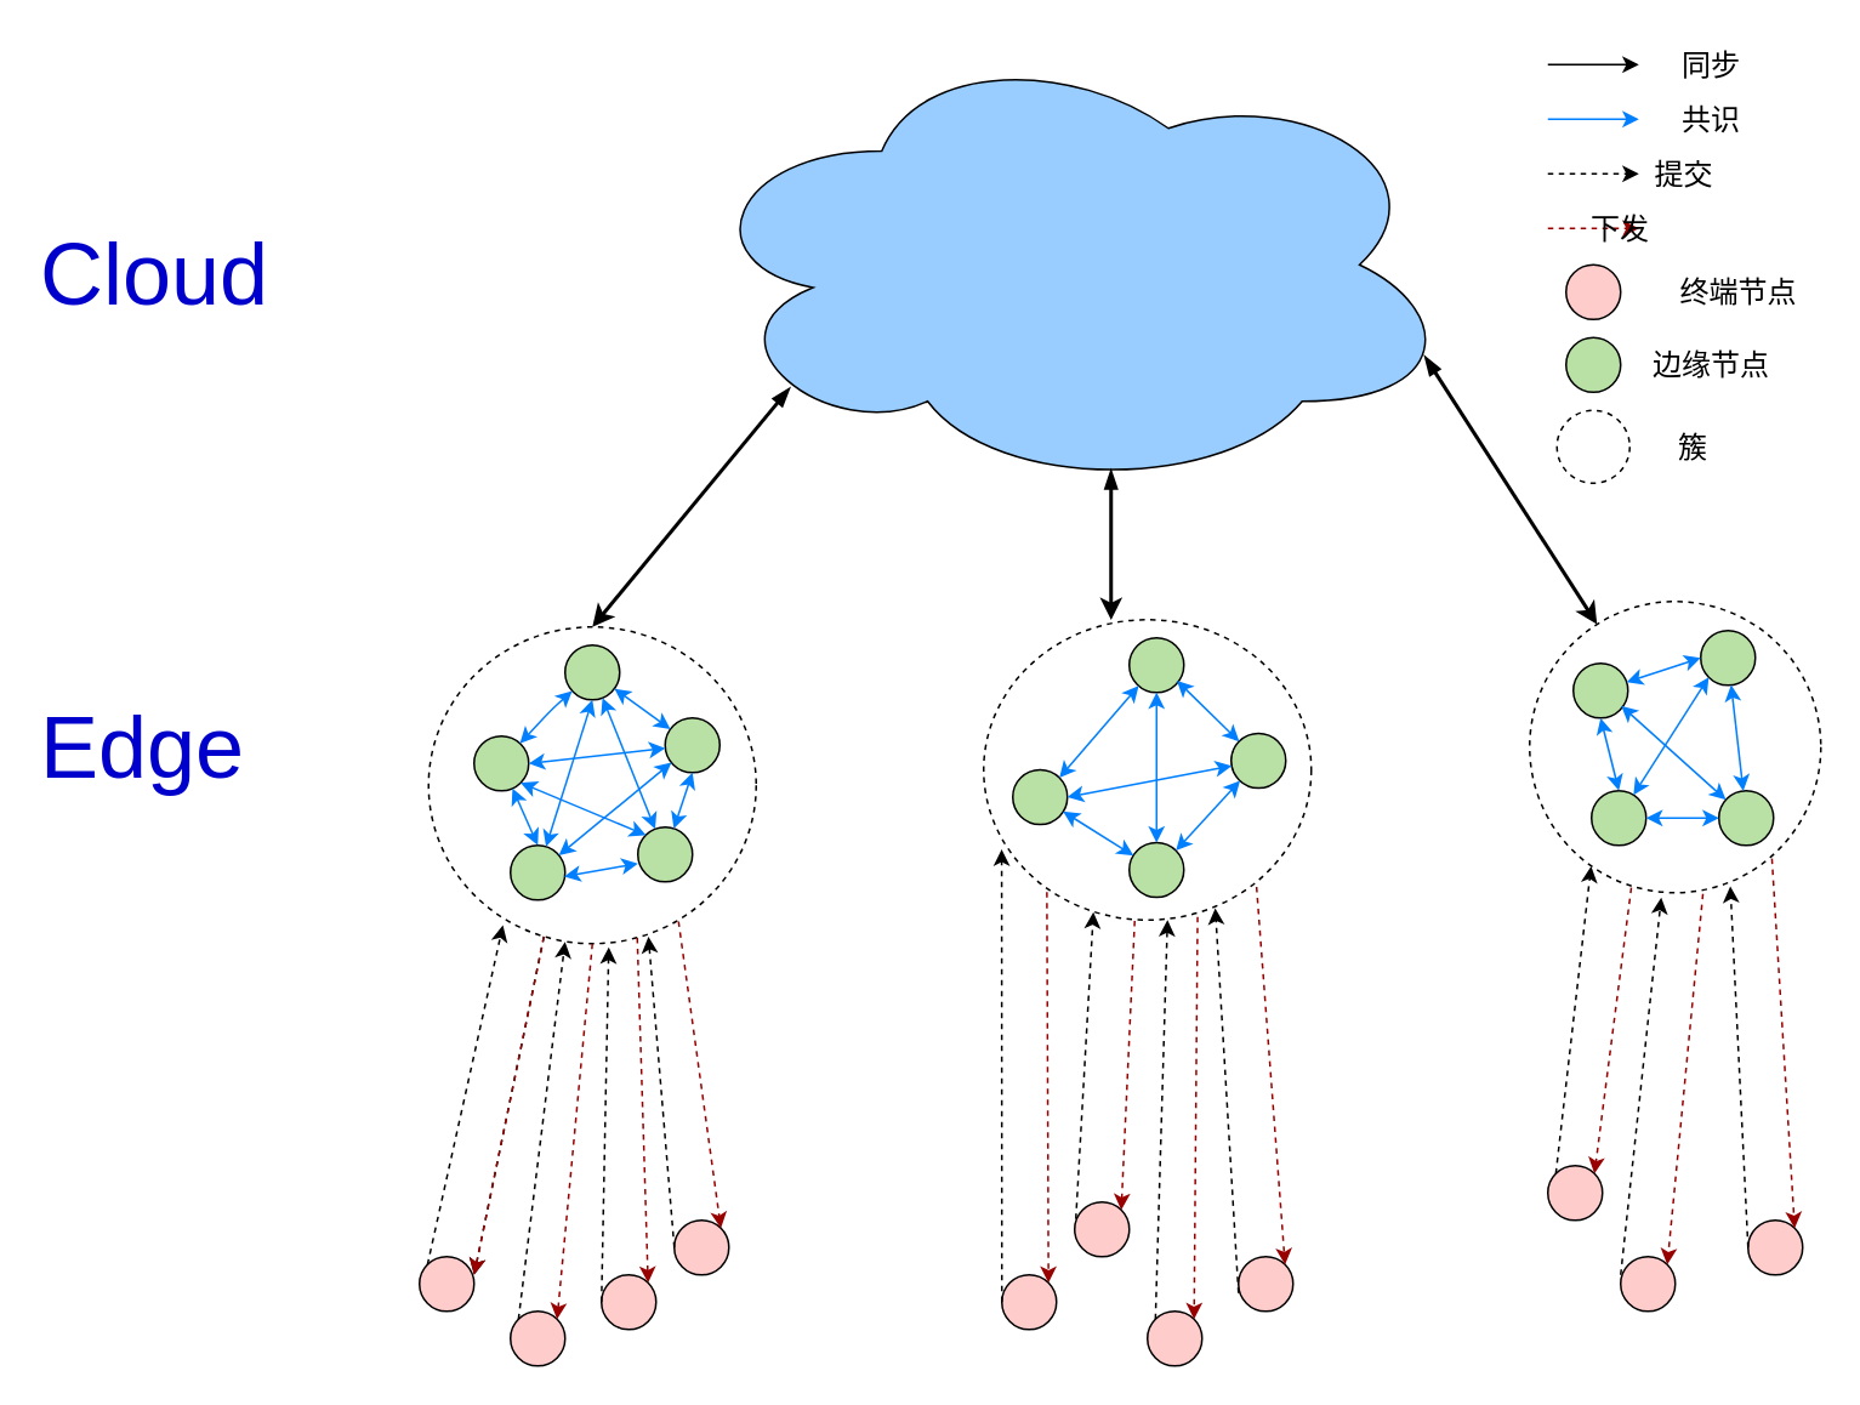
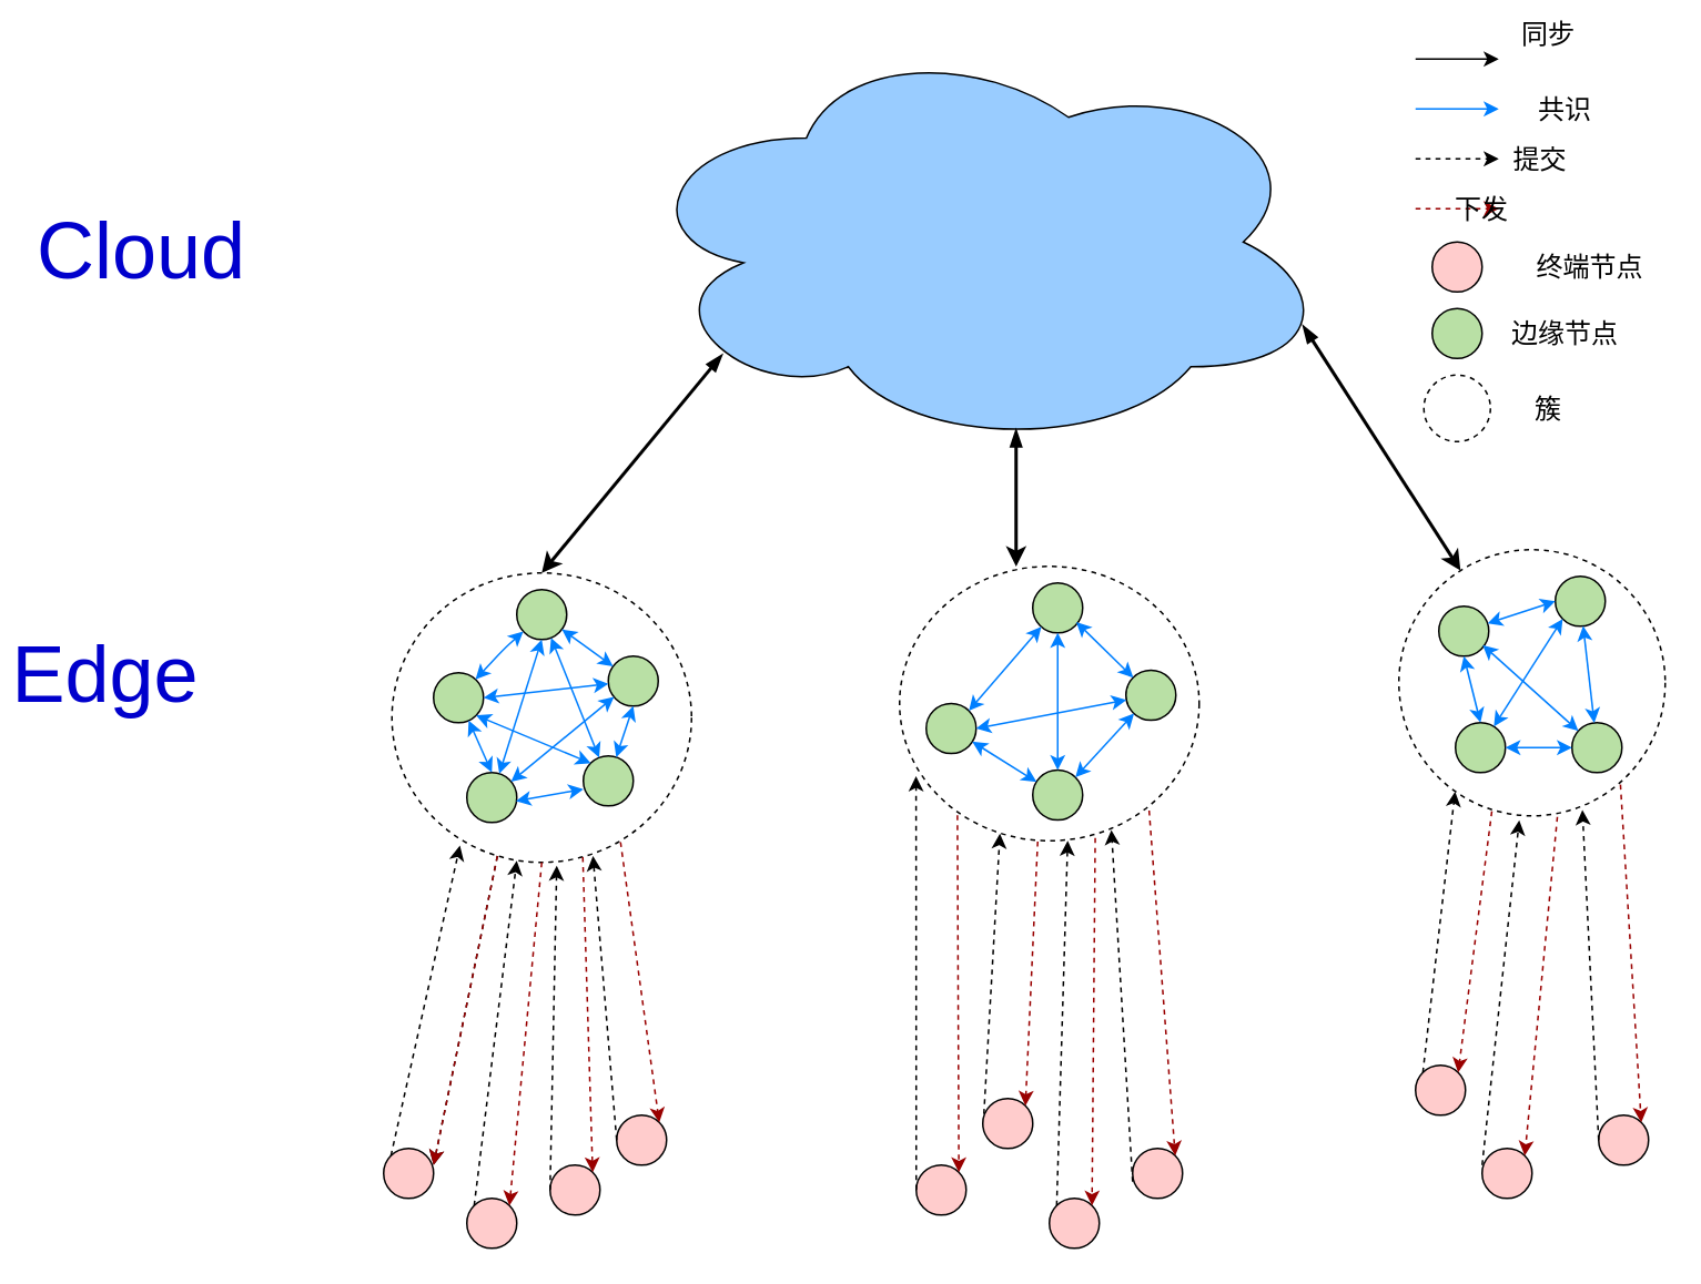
- <mxCell id="87" value="同步" style="text;html=1;strokeColor=none;fillColor=none;align=center;verticalAlign=middle;whiteSpace=wrap;rounded=0;dashed=1;fontSize=16;" parent="1" vertex="1"><mxGeometry x="920" y="25" width="40" height="20" as="geometry" /></mxCell>
+ <mxCell id="87" value="同步" style="text;html=1;strokeColor=none;fillColor=none;align=center;verticalAlign=middle;whiteSpace=wrap;rounded=0;dashed=1;fontSize=16;" parent="1" vertex="1"><mxGeometry x="910" y="10" width="40" height="20" as="geometry" /></mxCell>
- <mxCell id="95" value="&lt;div style=&quot;text-align: center&quot;&gt;&lt;span style=&quot;font-size: 48px&quot;&gt;&lt;font face=&quot;helvetica&quot;&gt;Edge&lt;/font&gt;&lt;/span&gt;&lt;/div&gt;" style="text;whiteSpace=wrap;html=1;fontSize=16;fontColor=#0000CC;" parent="1" vertex="1"><mxGeometry x="20" y="375" width="150" height="50" as="geometry" /></mxCell>
+ <mxCell id="95" value="&lt;div style=&quot;text-align: center&quot;&gt;&lt;span style=&quot;font-size: 48px&quot;&gt;&lt;font face=&quot;helvetica&quot;&gt;Edge&lt;/font&gt;&lt;/span&gt;&lt;/div&gt;" style="text;whiteSpace=wrap;html=1;fontSize=16;fontColor=#0000CC;" parent="1" vertex="1"><mxGeometry x="5" y="370" width="150" height="50" as="geometry" /></mxCell>
